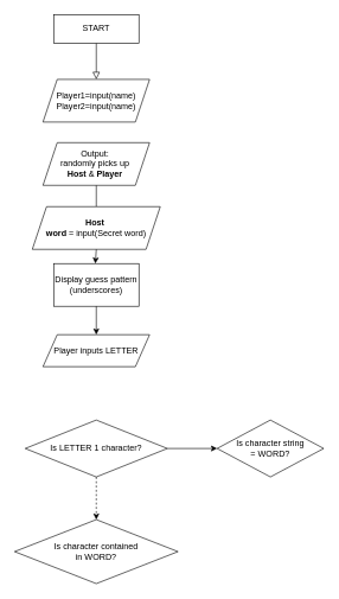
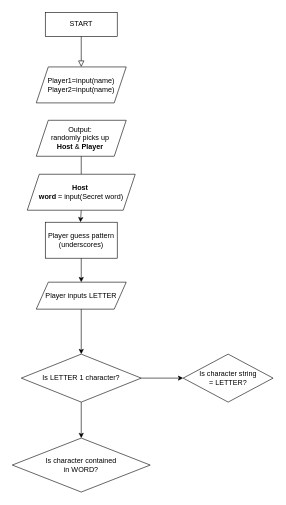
- <mxCell id="9" value="Display guess pattern (underscores)" style="rounded=0;whiteSpace=wrap;html=1;" parent="1" vertex="1"><mxGeometry x="75" y="370" width="120" height="60" as="geometry" /></mxCell>
+ <mxCell id="9" value="Player guess pattern (underscores)" style="rounded=0;whiteSpace=wrap;html=1;" parent="1" vertex="1"><mxGeometry x="75" y="370" width="120" height="60" as="geometry" /></mxCell>
+ <mxCell id="12" value="" style="endArrow=classic;html=1;rounded=0;exitX=0.5;exitY=1;exitDx=0;exitDy=0;entryX=0.5;entryY=0;entryDx=0;entryDy=0;" parent="1" source="10" target="15" edge="1"><mxGeometry width="50" height="50" relative="1" as="geometry"><mxPoint x="305" y="510" as="sourcePoint" /><mxPoint x="355" y="460" as="targetPoint" /></mxGeometry></mxCell>
- <mxCell id="17" value="&lt;div&gt;Is character string &lt;br&gt;&lt;/div&gt;&lt;div&gt;= WORD?&lt;/div&gt;" style="rhombus;whiteSpace=wrap;html=1;" parent="1" vertex="1"><mxGeometry x="305" y="590" width="150" height="80" as="geometry" /></mxCell>
+ <mxCell id="17" value="&lt;div&gt;Is character string &lt;br&gt;&lt;/div&gt;&lt;div&gt;= LETTER?&lt;/div&gt;" style="rhombus;whiteSpace=wrap;html=1;" parent="1" vertex="1"><mxGeometry x="305" y="590" width="150" height="80" as="geometry" /></mxCell>
- <mxCell id="13" value="" style="edgeStyle=orthogonalEdgeStyle;rounded=0;orthogonalLoop=1;jettySize=auto;html=1;dashed=1;" parent="1" source="15" target="16" edge="1"><mxGeometry relative="1" as="geometry" /></mxCell>
+ <mxCell id="13" value="" style="edgeStyle=orthogonalEdgeStyle;rounded=0;orthogonalLoop=1;jettySize=auto;html=1;" parent="1" source="15" target="16" edge="1"><mxGeometry relative="1" as="geometry" /></mxCell>
